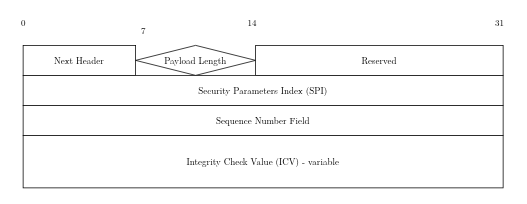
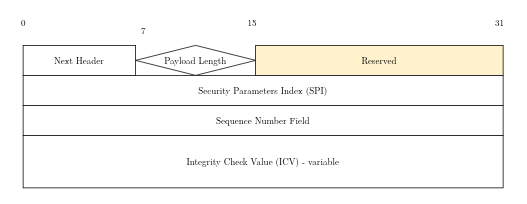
- <mxCell id="4" value="&lt;font face=&quot;Latin Modern Roman&quot;&gt;14&lt;/font&gt;" style="text;html=1;align=center;verticalAlign=middle;resizable=0;points=[];autosize=1;" vertex="1" parent="1"><mxGeometry x="320" y="20" width="30" height="20" as="geometry" /></mxCell>
+ <mxCell id="4" value="&lt;font face=&quot;Latin Modern Roman&quot;&gt;15&lt;/font&gt;" style="text;html=1;align=center;verticalAlign=middle;resizable=0;points=[];autosize=1;" vertex="1" parent="1"><mxGeometry x="320" y="20" width="30" height="20" as="geometry" /></mxCell>
- <mxCell id="8" value="&lt;font face=&quot;Latin Modern Roman&quot;&gt;Reserved&lt;/font&gt;" style="rounded=0;whiteSpace=wrap;html=1;" vertex="1" parent="1"><mxGeometry x="340" y="60" width="330" height="40" as="geometry" /></mxCell>
+ <mxCell id="8" value="&lt;font face=&quot;Latin Modern Roman&quot;&gt;Reserved&lt;/font&gt;" style="rounded=0;whiteSpace=wrap;html=1;fillColor=#fff2cc;" vertex="1" parent="1"><mxGeometry x="340" y="60" width="330" height="40" as="geometry" /></mxCell>
